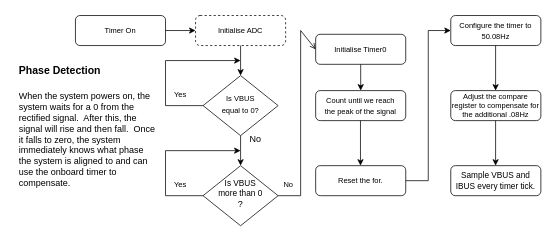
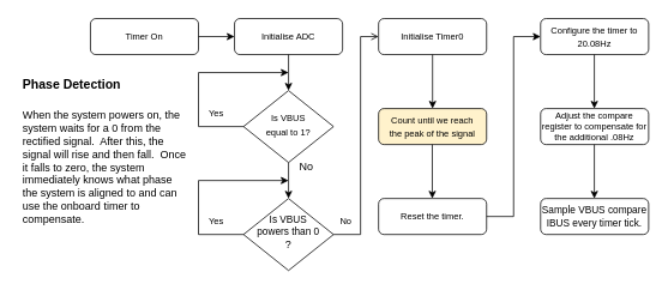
- <mxCell id="3" value="&lt;font style=&quot;font-size: 11px;&quot;&gt;&lt;font style=&quot;font-size: 10px;&quot;&gt;Initialise ADC&lt;/font&gt;&lt;/font&gt;" style="rounded=1;whiteSpace=wrap;html=1;fontSize=12;glass=0;strokeWidth=1;shadow=0;dashed=1;" parent="1" vertex="1"><mxGeometry x="260" y="20" width="120" height="40" as="geometry" /></mxCell>
+ <mxCell id="3" value="&lt;font style=&quot;font-size: 11px;&quot;&gt;&lt;font style=&quot;font-size: 10px;&quot;&gt;Initialise ADC&lt;/font&gt;&lt;/font&gt;" style="rounded=1;whiteSpace=wrap;html=1;fontSize=12;glass=0;strokeWidth=1;shadow=0;" parent="1" vertex="1"><mxGeometry x="260" y="20" width="120" height="40" as="geometry" /></mxCell>
- <mxCell id="23" value="&lt;div&gt;&lt;font style=&quot;font-size: 10px;&quot;&gt;Configure the timer to&lt;/font&gt;&lt;/div&gt;&lt;div&gt;&lt;font style=&quot;font-size: 10px;&quot;&gt;50.08Hz&lt;br&gt;&lt;/font&gt;&lt;/div&gt;" style="rounded=1;whiteSpace=wrap;html=1;fontSize=12;glass=0;strokeWidth=1;shadow=0;" vertex="1" parent="1"><mxGeometry x="600" y="20" width="120" height="40" as="geometry" /></mxCell>
+ <mxCell id="23" value="&lt;div&gt;&lt;font style=&quot;font-size: 10px;&quot;&gt;Configure the timer to&lt;/font&gt;&lt;/div&gt;&lt;div&gt;&lt;font style=&quot;font-size: 10px;&quot;&gt;20.08Hz&lt;br&gt;&lt;/font&gt;&lt;/div&gt;" style="rounded=1;whiteSpace=wrap;html=1;fontSize=12;glass=0;strokeWidth=1;shadow=0;" vertex="1" parent="1"><mxGeometry x="600" y="20" width="120" height="40" as="geometry" /></mxCell>
- <mxCell id="6" value="&lt;font style=&quot;font-size: 11px;&quot;&gt;&lt;font style=&quot;font-size: 10px;&quot;&gt;Initialise Timer0&lt;/font&gt;&lt;/font&gt;" style="rounded=1;whiteSpace=wrap;html=1;fontSize=12;glass=0;strokeWidth=1;shadow=0;" vertex="1" parent="1"><mxGeometry x="420" y="45" width="120" height="40" as="geometry" /></mxCell>
+ <mxCell id="6" value="&lt;font style=&quot;font-size: 11px;&quot;&gt;&lt;font style=&quot;font-size: 10px;&quot;&gt;Initialise Timer0&lt;/font&gt;&lt;/font&gt;" style="rounded=1;whiteSpace=wrap;html=1;fontSize=12;glass=0;strokeWidth=1;shadow=0;" vertex="1" parent="1"><mxGeometry x="420" y="20" width="120" height="40" as="geometry" /></mxCell>
- <mxCell id="4" value="&lt;div&gt;&lt;font style=&quot;font-size: 11px;&quot;&gt;&lt;font style=&quot;font-size: 10px;&quot;&gt;Is VBUS &lt;br&gt;&lt;/font&gt;&lt;/font&gt;&lt;/div&gt;&lt;div&gt;&lt;font style=&quot;font-size: 11px;&quot;&gt;&lt;font style=&quot;font-size: 10px;&quot;&gt;equal to 0?&lt;br&gt;&lt;/font&gt;&lt;/font&gt;&lt;/div&gt;" style="rhombus;whiteSpace=wrap;html=1;shadow=0;fontFamily=Helvetica;fontSize=12;align=center;strokeWidth=1;spacing=6;spacingTop=-4;" parent="1" vertex="1"><mxGeometry x="270" y="100" width="100" height="80" as="geometry" /></mxCell>
+ <mxCell id="4" value="&lt;div&gt;&lt;font style=&quot;font-size: 11px;&quot;&gt;&lt;font style=&quot;font-size: 10px;&quot;&gt;Is VBUS &lt;br&gt;&lt;/font&gt;&lt;/font&gt;&lt;/div&gt;&lt;div&gt;&lt;font style=&quot;font-size: 11px;&quot;&gt;&lt;font style=&quot;font-size: 10px;&quot;&gt;equal to 1?&lt;br&gt;&lt;/font&gt;&lt;/font&gt;&lt;/div&gt;" style="rhombus;whiteSpace=wrap;html=1;shadow=0;fontFamily=Helvetica;fontSize=12;align=center;strokeWidth=1;spacing=6;spacingTop=-4;" parent="1" vertex="1"><mxGeometry x="270" y="100" width="100" height="80" as="geometry" /></mxCell>
- <mxCell id="5" value="&lt;div&gt;&lt;font size=&quot;1&quot;&gt;Count until we reach&lt;/font&gt;&lt;/div&gt;&lt;div&gt;&lt;font size=&quot;1&quot;&gt;the peak of the signal&lt;br&gt; &lt;/font&gt;&lt;/div&gt;" style="rounded=1;whiteSpace=wrap;html=1;fontSize=12;glass=0;strokeWidth=1;shadow=0;" parent="1" vertex="1"><mxGeometry x="420" y="120" width="120" height="40" as="geometry" /></mxCell>
+ <mxCell id="5" value="&lt;div&gt;&lt;font size=&quot;1&quot;&gt;Count until we reach&lt;/font&gt;&lt;/div&gt;&lt;div&gt;&lt;font size=&quot;1&quot;&gt;the peak of the signal&lt;br&gt; &lt;/font&gt;&lt;/div&gt;" style="rounded=1;whiteSpace=wrap;html=1;fontSize=12;glass=0;strokeWidth=1;shadow=0;fillColor=#fff2cc;" parent="1" vertex="1"><mxGeometry x="420" y="120" width="120" height="40" as="geometry" /></mxCell>
- <mxCell id="21" value="&lt;font style=&quot;font-size: 11px;&quot;&gt;&lt;font style=&quot;font-size: 10px;&quot;&gt;Reset the for.&lt;/font&gt;&lt;/font&gt;" style="rounded=1;whiteSpace=wrap;html=1;fontSize=12;glass=0;strokeWidth=1;shadow=0;" vertex="1" parent="1"><mxGeometry x="420" y="220" width="120" height="40" as="geometry" /></mxCell>
+ <mxCell id="21" value="&lt;font style=&quot;font-size: 11px;&quot;&gt;&lt;font style=&quot;font-size: 10px;&quot;&gt;Reset the timer.&lt;/font&gt;&lt;/font&gt;" style="rounded=1;whiteSpace=wrap;html=1;fontSize=12;glass=0;strokeWidth=1;shadow=0;" vertex="1" parent="1"><mxGeometry x="420" y="220" width="120" height="40" as="geometry" /></mxCell>
- <mxCell id="26" value="&lt;div style=&quot;font-size: 11px;&quot;&gt;&lt;font style=&quot;font-size: 11px;&quot;&gt;Sample VBUS and&lt;/font&gt;&lt;/div&gt;&lt;div style=&quot;font-size: 11px;&quot;&gt;&lt;font style=&quot;font-size: 11px;&quot;&gt;&lt;font style=&quot;font-size: 11px;&quot;&gt;IBUS&lt;/font&gt; every timer tick.&lt;br&gt;&lt;/font&gt;&lt;/div&gt;" style="rounded=1;whiteSpace=wrap;html=1;fontSize=12;glass=0;strokeWidth=1;shadow=0;" vertex="1" parent="1"><mxGeometry x="600" y="220" width="120" height="40" as="geometry" /></mxCell>
+ <mxCell id="26" value="&lt;div style=&quot;font-size: 11px;&quot;&gt;&lt;font style=&quot;font-size: 11px;&quot;&gt;Sample VBUS compare&lt;/font&gt;&lt;/div&gt;&lt;div style=&quot;font-size: 11px;&quot;&gt;&lt;font style=&quot;font-size: 11px;&quot;&gt;&lt;font style=&quot;font-size: 11px;&quot;&gt;IBUS&lt;/font&gt; every timer tick.&lt;br&gt;&lt;/font&gt;&lt;/div&gt;" style="rounded=1;whiteSpace=wrap;html=1;fontSize=12;glass=0;strokeWidth=1;shadow=0;" vertex="1" parent="1"><mxGeometry x="600" y="220" width="120" height="40" as="geometry" /></mxCell>
- <mxCell id="11" value="&lt;div style=&quot;font-size: 11px;&quot;&gt;&lt;font style=&quot;font-size: 11px;&quot;&gt;Is VBUS&lt;/font&gt;&lt;/div&gt;&lt;div style=&quot;font-size: 11px;&quot;&gt;&lt;font style=&quot;font-size: 11px;&quot;&gt;&lt;font style=&quot;font-size: 11px;&quot;&gt;more than 0&lt;/font&gt;&lt;br&gt;&lt;/font&gt;&lt;/div&gt;?" style="rhombus;whiteSpace=wrap;html=1;shadow=0;fontFamily=Helvetica;fontSize=12;align=center;strokeWidth=1;spacing=6;spacingTop=-4;" vertex="1" parent="1"><mxGeometry x="270" y="220" width="100" height="80" as="geometry" /></mxCell>
+ <mxCell id="11" value="&lt;div style=&quot;font-size: 11px;&quot;&gt;&lt;font style=&quot;font-size: 11px;&quot;&gt;Is VBUS&lt;/font&gt;&lt;/div&gt;&lt;div style=&quot;font-size: 11px;&quot;&gt;&lt;font style=&quot;font-size: 11px;&quot;&gt;&lt;font style=&quot;font-size: 11px;&quot;&gt;powers than 0&lt;/font&gt;&lt;br&gt;&lt;/font&gt;&lt;/div&gt;?" style="rhombus;whiteSpace=wrap;html=1;shadow=0;fontFamily=Helvetica;fontSize=12;align=center;strokeWidth=1;spacing=6;spacingTop=-4;" vertex="1" parent="1"><mxGeometry x="270" y="220" width="100" height="80" as="geometry" /></mxCell>
